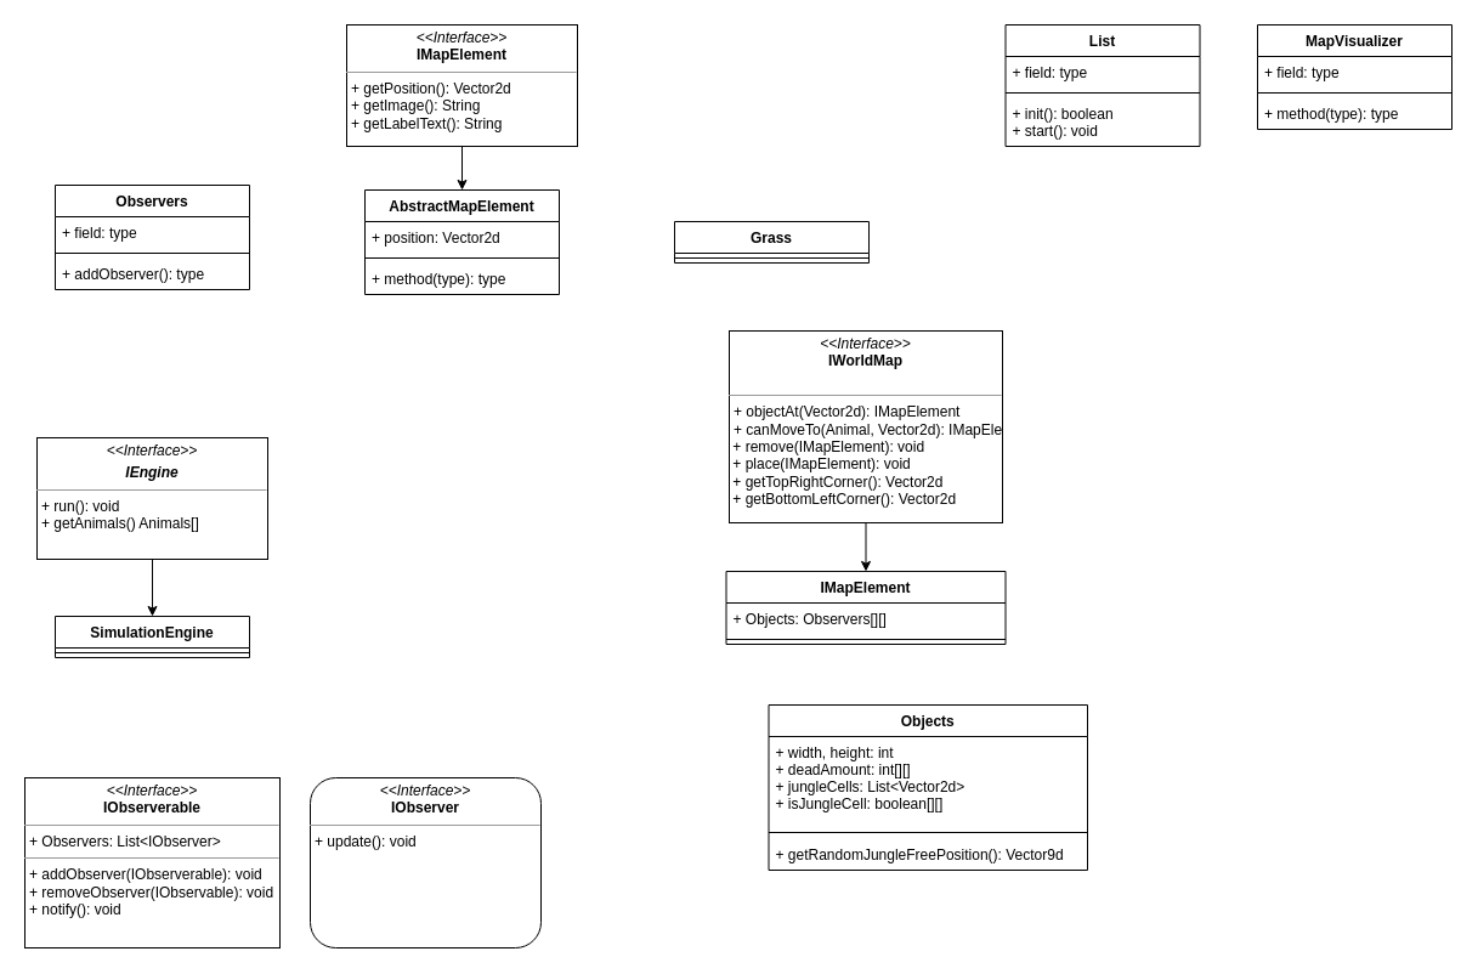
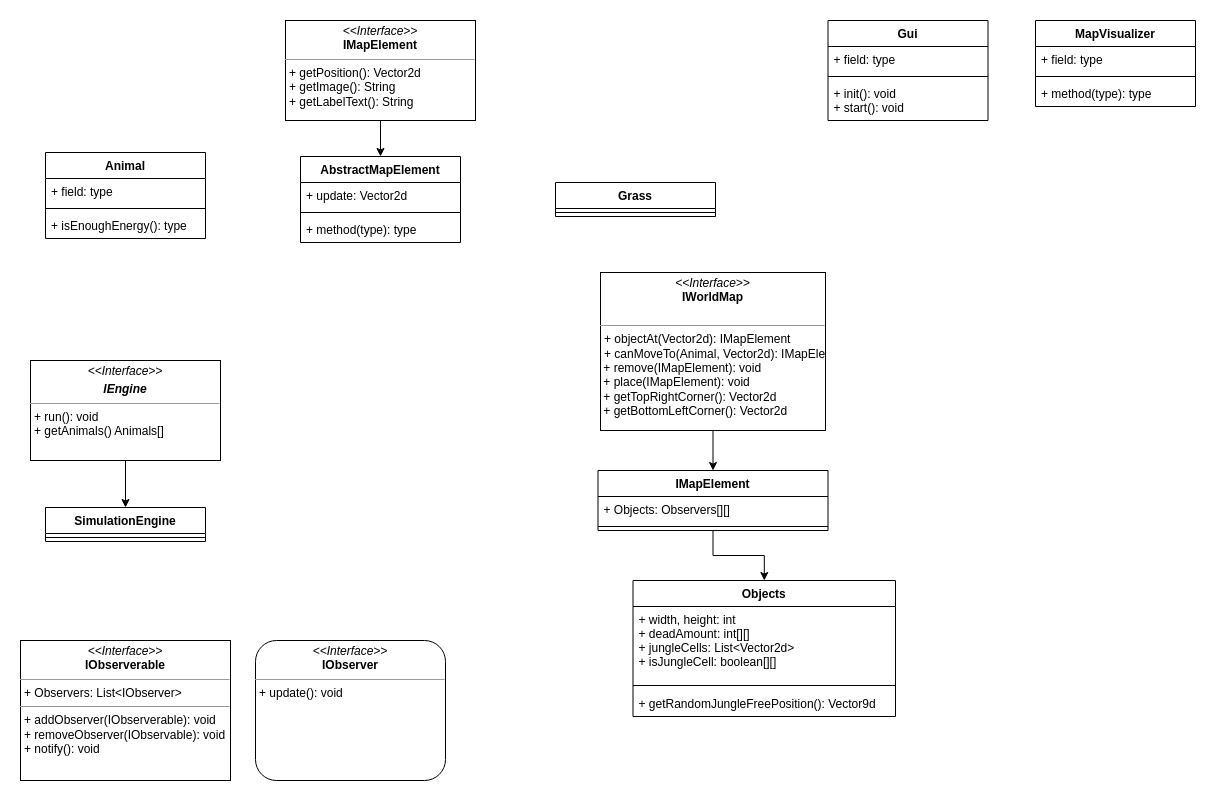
- <mxCell id="30" value="List" style="swimlane;fontStyle=1;align=center;verticalAlign=top;childLayout=stackLayout;horizontal=1;startSize=26;horizontalStack=0;resizeParent=1;resizeParentMax=0;resizeLast=0;collapsible=1;marginBottom=0;" vertex="1" parent="1"><mxGeometry x="827.5" y="20" width="160" height="100" as="geometry" /></mxCell>
+ <mxCell id="30" value="Gui" style="swimlane;fontStyle=1;align=center;verticalAlign=top;childLayout=stackLayout;horizontal=1;startSize=26;horizontalStack=0;resizeParent=1;resizeParentMax=0;resizeLast=0;collapsible=1;marginBottom=0;" vertex="1" parent="1"><mxGeometry x="827.5" y="20" width="160" height="100" as="geometry" /></mxCell>
- <mxCell id="33" value="+ init(): boolean&#10;+ start(): void" style="text;strokeColor=none;fillColor=none;align=left;verticalAlign=top;spacingLeft=4;spacingRight=4;overflow=hidden;rotatable=0;points=[[0,0.5],[1,0.5]];portConstraint=eastwest;" vertex="1" parent="30"><mxGeometry y="60" width="160" height="40" as="geometry" /></mxCell>
+ <mxCell id="33" value="+ init(): void&#10;+ start(): void" style="text;strokeColor=none;fillColor=none;align=left;verticalAlign=top;spacingLeft=4;spacingRight=4;overflow=hidden;rotatable=0;points=[[0,0.5],[1,0.5]];portConstraint=eastwest;" vertex="1" parent="30"><mxGeometry y="60" width="160" height="40" as="geometry" /></mxCell>
- <mxCell id="2" value="Observers" style="swimlane;fontStyle=1;align=center;verticalAlign=top;childLayout=stackLayout;horizontal=1;startSize=26;horizontalStack=0;resizeParent=1;resizeParentMax=0;resizeLast=0;collapsible=1;marginBottom=0;" vertex="1" parent="1"><mxGeometry x="45" y="152" width="160" height="86" as="geometry" /></mxCell>
+ <mxCell id="2" value="Animal" style="swimlane;fontStyle=1;align=center;verticalAlign=top;childLayout=stackLayout;horizontal=1;startSize=26;horizontalStack=0;resizeParent=1;resizeParentMax=0;resizeLast=0;collapsible=1;marginBottom=0;" vertex="1" parent="1"><mxGeometry x="45" y="152" width="160" height="86" as="geometry" /></mxCell>
- <mxCell id="25" value="+ position: Vector2d" style="text;strokeColor=none;fillColor=none;align=left;verticalAlign=top;spacingLeft=4;spacingRight=4;overflow=hidden;rotatable=0;points=[[0,0.5],[1,0.5]];portConstraint=eastwest;" vertex="1" parent="24"><mxGeometry y="26" width="160" height="26" as="geometry" /></mxCell>
+ <mxCell id="25" value="+ update: Vector2d" style="text;strokeColor=none;fillColor=none;align=left;verticalAlign=top;spacingLeft=4;spacingRight=4;overflow=hidden;rotatable=0;points=[[0,0.5],[1,0.5]];portConstraint=eastwest;" vertex="1" parent="24"><mxGeometry y="26" width="160" height="26" as="geometry" /></mxCell>
- <mxCell id="5" value="+ addObserver(): type" style="text;strokeColor=none;fillColor=none;align=left;verticalAlign=top;spacingLeft=4;spacingRight=4;overflow=hidden;rotatable=0;points=[[0,0.5],[1,0.5]];portConstraint=eastwest;" vertex="1" parent="2"><mxGeometry y="60" width="160" height="26" as="geometry" /></mxCell>
+ <mxCell id="5" value="+ isEnoughEnergy(): type" style="text;strokeColor=none;fillColor=none;align=left;verticalAlign=top;spacingLeft=4;spacingRight=4;overflow=hidden;rotatable=0;points=[[0,0.5],[1,0.5]];portConstraint=eastwest;" vertex="1" parent="2"><mxGeometry y="60" width="160" height="26" as="geometry" /></mxCell>
+ <mxCell id="18" style="edgeStyle=orthogonalEdgeStyle;rounded=0;orthogonalLoop=1;jettySize=auto;html=1;" edge="1" parent="1" source="19" target="8"><mxGeometry relative="1" as="geometry" /></mxCell>
